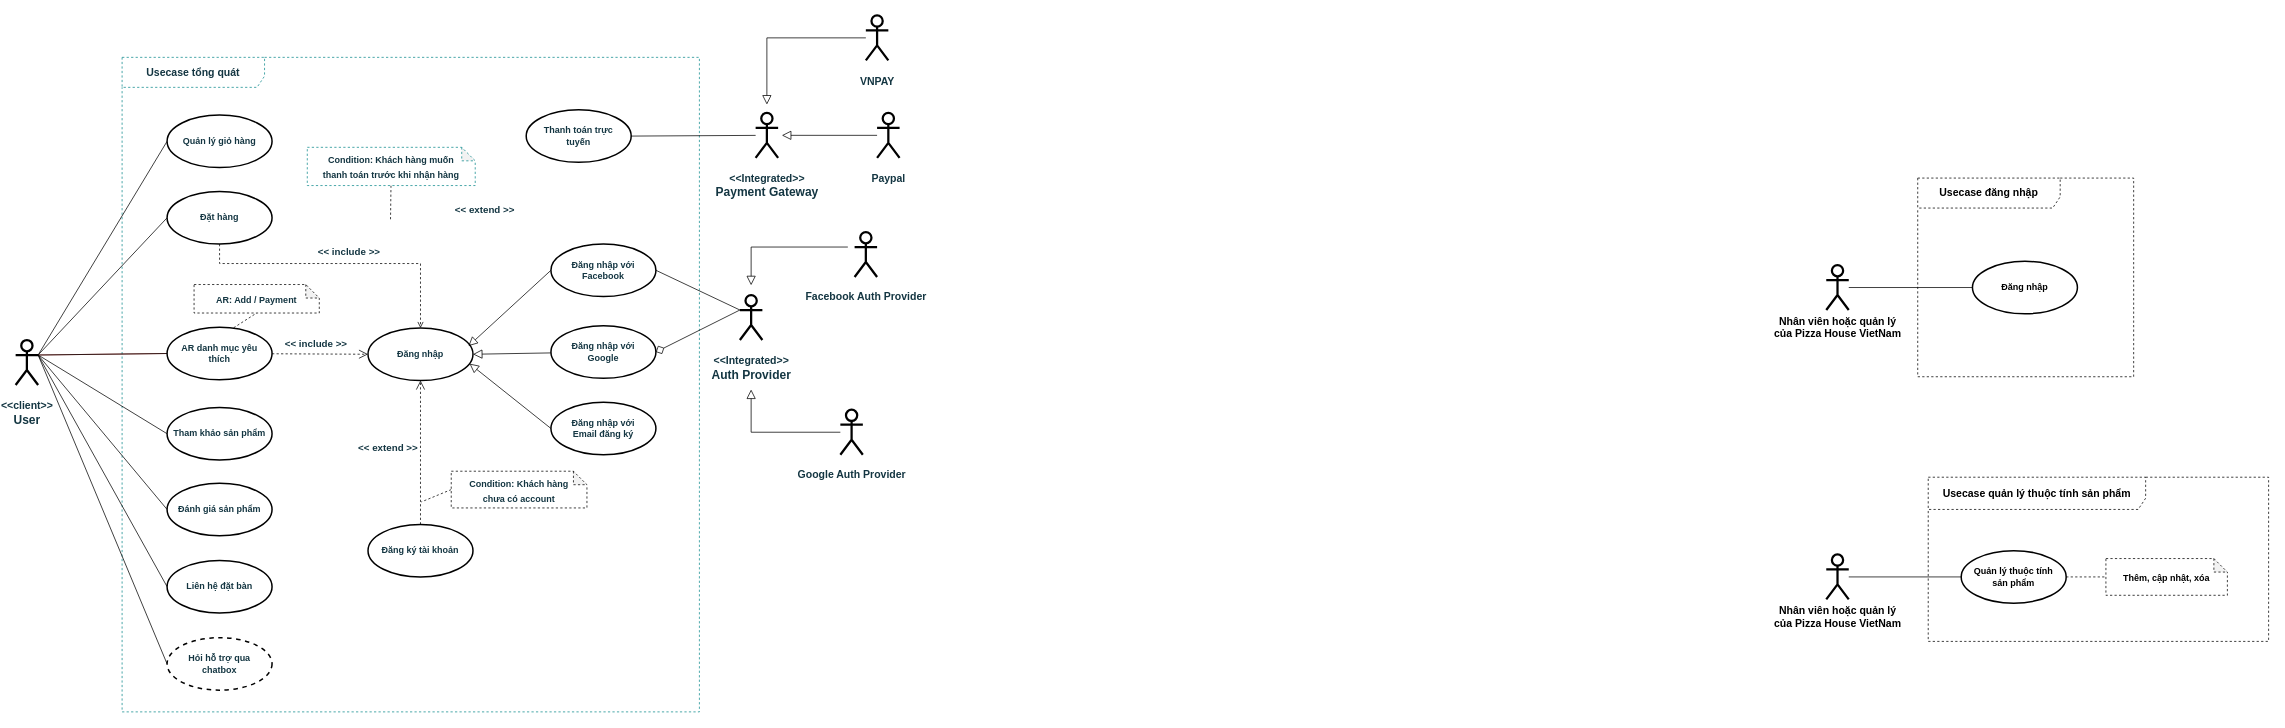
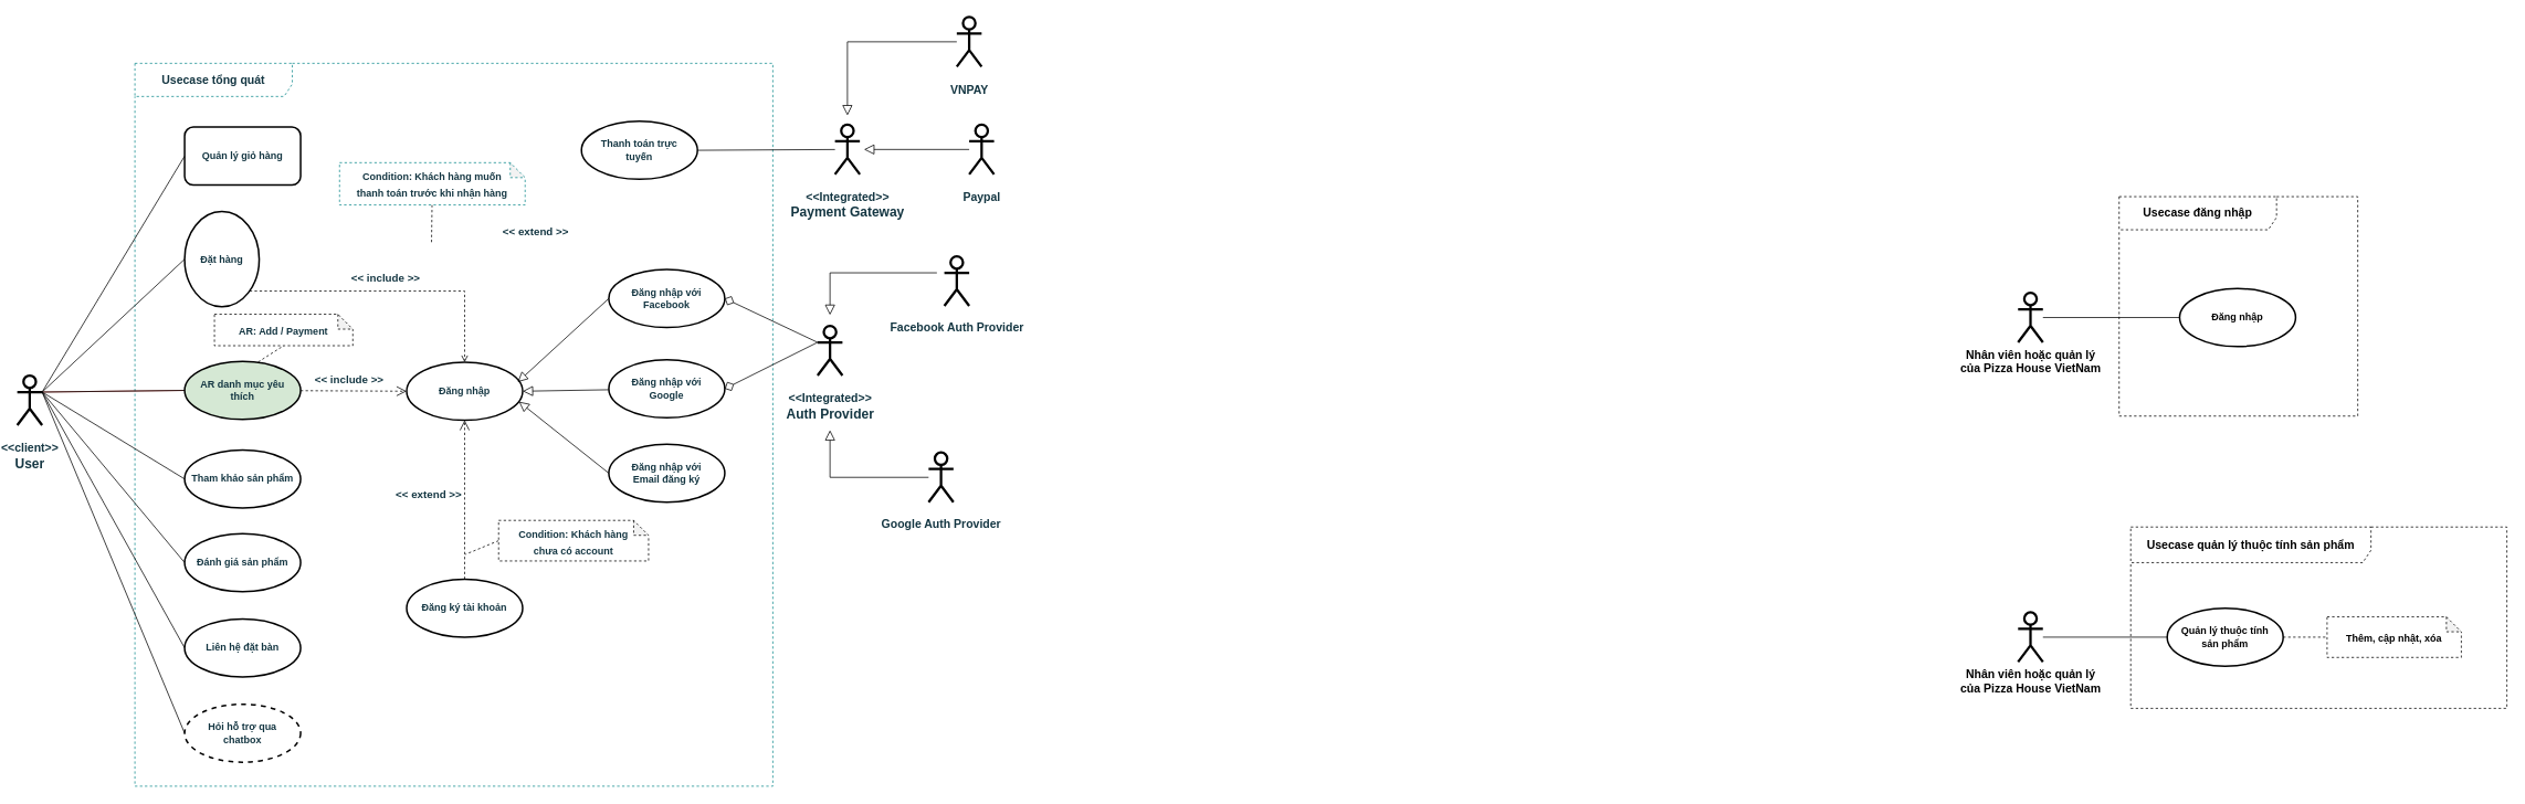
- <mxCell id="16" value="&lt;b&gt;Quản lý giỏ hàng&lt;/b&gt;" style="ellipse;whiteSpace=wrap;html=1;strokeWidth=2;labelBackgroundColor=none;fillColor=#FFFFFF;strokeColor=#000000;fontColor=#143642;" parent="1" vertex="1"><mxGeometry x="222" y="153" width="140" height="70" as="geometry" /></mxCell>
+ <mxCell id="16" value="&lt;b&gt;Quản lý giỏ hàng&lt;/b&gt;" style="whiteSpace=wrap;html=1;strokeWidth=2;labelBackgroundColor=none;fillColor=#FFFFFF;strokeColor=#000000;fontColor=#143642;rounded=1;" parent="1" vertex="1"><mxGeometry x="222" y="153" width="140" height="70" as="geometry" /></mxCell>
- <mxCell id="12" value="&lt;b&gt;Đặt hàng&lt;/b&gt;" style="ellipse;whiteSpace=wrap;html=1;strokeWidth=2;labelBackgroundColor=none;fillColor=#FFFFFF;strokeColor=#000000;fontColor=#143642;" parent="1" vertex="1"><mxGeometry x="222" y="255" width="140" height="70" as="geometry" /></mxCell>
+ <mxCell id="12" value="&lt;b&gt;Đặt hàng&lt;/b&gt;" style="ellipse;whiteSpace=wrap;html=1;strokeWidth=2;labelBackgroundColor=none;fillColor=#FFFFFF;strokeColor=#000000;fontColor=#143642;" parent="1" vertex="1"><mxGeometry x="222" y="255" width="90" height="115" as="geometry" /></mxCell>
- <mxCell id="31" style="edgeStyle=none;rounded=0;orthogonalLoop=1;jettySize=auto;html=1;entryX=1;entryY=0.5;entryDx=0;entryDy=0;fontSize=16;endArrow=none;endFill=0;endSize=10;exitX=0;exitY=0.333;exitDx=0;exitDy=0;exitPerimeter=0;labelBackgroundColor=none;strokeColor=#000000;fontColor=default;" parent="1" source="33" target="20" edge="1"><mxGeometry relative="1" as="geometry" /></mxCell>
+ <mxCell id="31" style="edgeStyle=none;rounded=0;orthogonalLoop=1;jettySize=auto;html=1;entryX=1;entryY=0.5;entryDx=0;entryDy=0;fontSize=16;endArrow=diamond;endFill=0;endSize=10;exitX=0;exitY=0.333;exitDx=0;exitDy=0;exitPerimeter=0;labelBackgroundColor=none;strokeColor=#000000;fontColor=default;" parent="1" source="33" target="20" edge="1"><mxGeometry relative="1" as="geometry" /></mxCell>
- <mxCell id="15" value="&lt;b&gt;AR danh mục yêu&lt;br&gt;thích&lt;br&gt;&lt;/b&gt;" style="ellipse;whiteSpace=wrap;html=1;strokeWidth=2;labelBackgroundColor=none;fillColor=#FFFFFF;strokeColor=#000000;fontColor=#143642;" parent="1" vertex="1"><mxGeometry x="222" y="436" width="140" height="70" as="geometry" /></mxCell>
+ <mxCell id="15" value="&lt;b&gt;AR danh mục yêu&lt;br&gt;thích&lt;br&gt;&lt;/b&gt;" style="ellipse;whiteSpace=wrap;html=1;strokeWidth=2;labelBackgroundColor=none;fillColor=#d5e8d4;strokeColor=#000000;fontColor=#143642;" parent="1" vertex="1"><mxGeometry x="222" y="436" width="140" height="70" as="geometry" /></mxCell>
